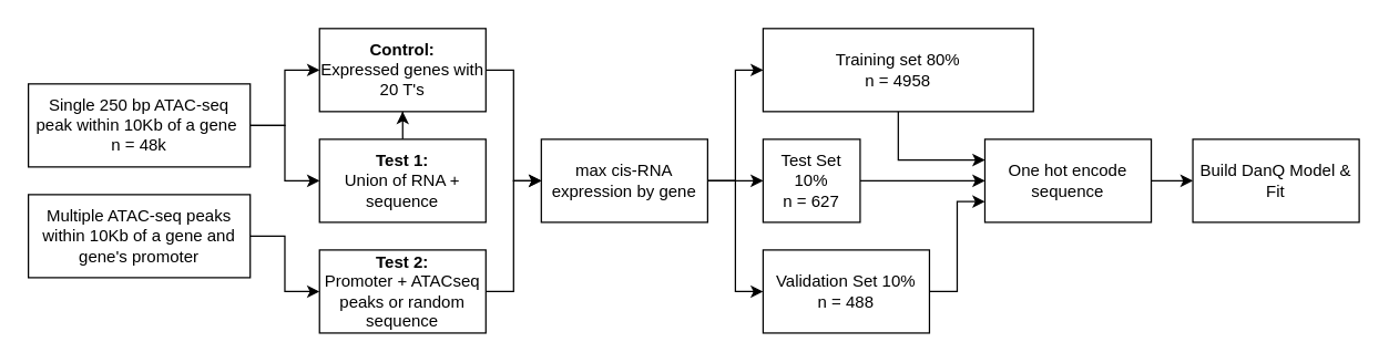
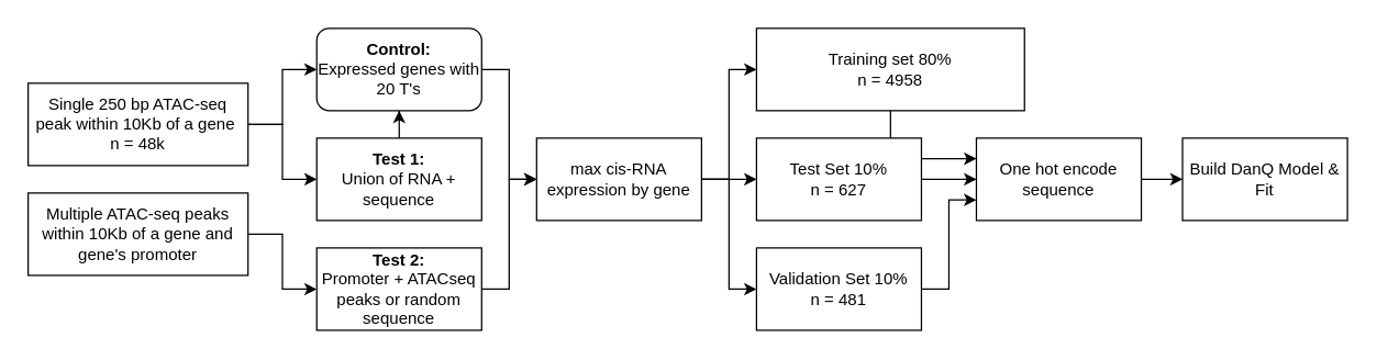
- <mxCell id="21" value="&lt;b&gt;Control:&lt;/b&gt;&lt;br&gt;Expressed genes with 20 T's" style="rounded=0;whiteSpace=wrap;html=1;" vertex="1" parent="1"><mxGeometry x="230" y="20" width="120" height="60" as="geometry" /></mxCell>
+ <mxCell id="21" value="&lt;b&gt;Control:&lt;/b&gt;&lt;br&gt;Expressed genes with 20 T's" style="whiteSpace=wrap;html=1;rounded=1;" vertex="1" parent="1"><mxGeometry x="230" y="20" width="120" height="60" as="geometry" /></mxCell>
- <mxCell id="14" value="Test Set 10%&lt;br&gt;n = 627" style="rounded=0;whiteSpace=wrap;html=1;" parent="1" vertex="1"><mxGeometry x="550" y="100" width="70" height="60" as="geometry" /></mxCell>
+ <mxCell id="14" value="Test Set 10%&lt;br&gt;n = 627" style="rounded=0;whiteSpace=wrap;html=1;" parent="1" vertex="1"><mxGeometry x="550" y="100" width="120" height="60" as="geometry" /></mxCell>
- <mxCell id="16" value="Validation Set 10%&lt;br&gt;n = 488" style="rounded=0;whiteSpace=wrap;html=1;" parent="1" vertex="1"><mxGeometry x="550" y="180" width="120" height="60" as="geometry" /></mxCell>
+ <mxCell id="16" value="Validation Set 10%&lt;br&gt;n = 481" style="rounded=0;whiteSpace=wrap;html=1;" parent="1" vertex="1"><mxGeometry x="550" y="180" width="120" height="60" as="geometry" /></mxCell>
